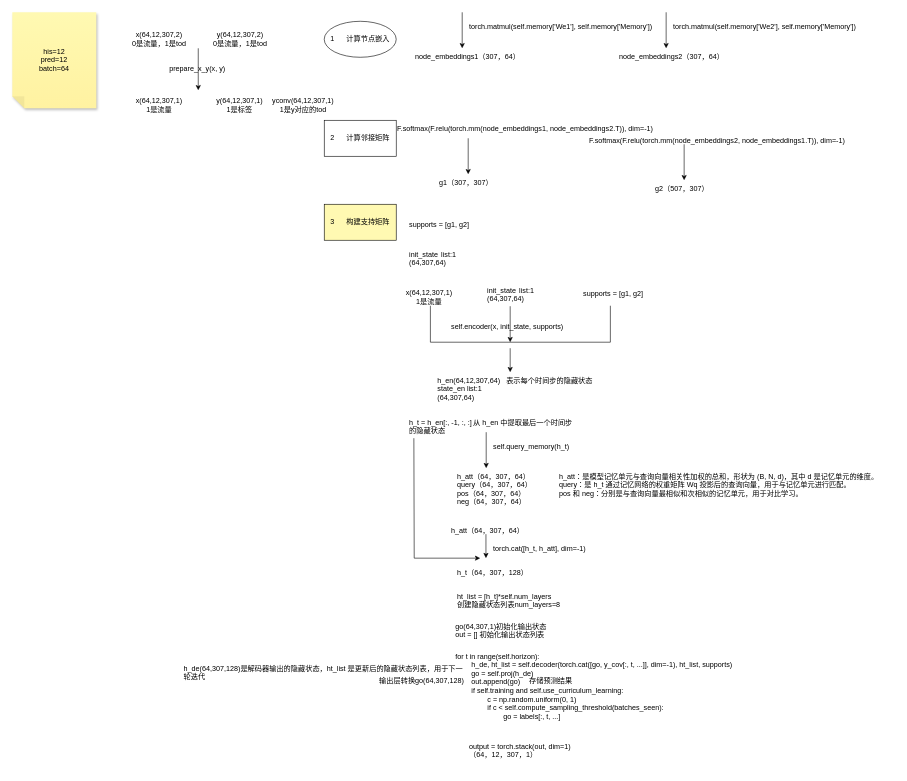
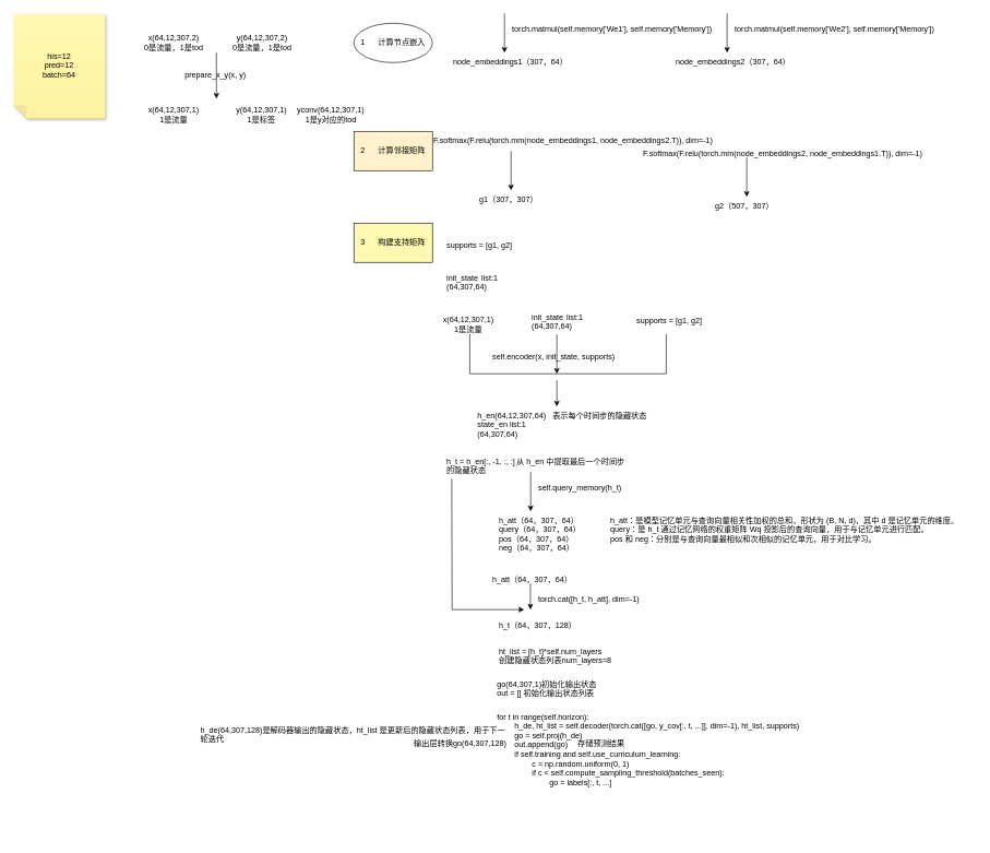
- <mxCell id="17" value="2&lt;span style=&quot;white-space: pre;&quot;&gt;&#09;&lt;/span&gt;计算邻接矩阵" style="rounded=0;whiteSpace=wrap;html=1;" vertex="1" parent="1"><mxGeometry x="540" y="200" width="120" height="60" as="geometry" /></mxCell>
+ <mxCell id="17" value="2&lt;span style=&quot;white-space: pre;&quot;&gt;&#09;&lt;/span&gt;计算邻接矩阵" style="rounded=0;whiteSpace=wrap;html=1;fillColor=#fff2cc;" vertex="1" parent="1"><mxGeometry x="540" y="200" width="120" height="60" as="geometry" /></mxCell>
- <mxCell id="50" value="output = torch.stack(out, dim=1)&lt;div&gt;（64，12，307，1）&lt;/div&gt;" style="text;whiteSpace=wrap;html=1;" vertex="1" parent="1"><mxGeometry x="780" y="1230" width="200" height="50" as="geometry" /></mxCell>
